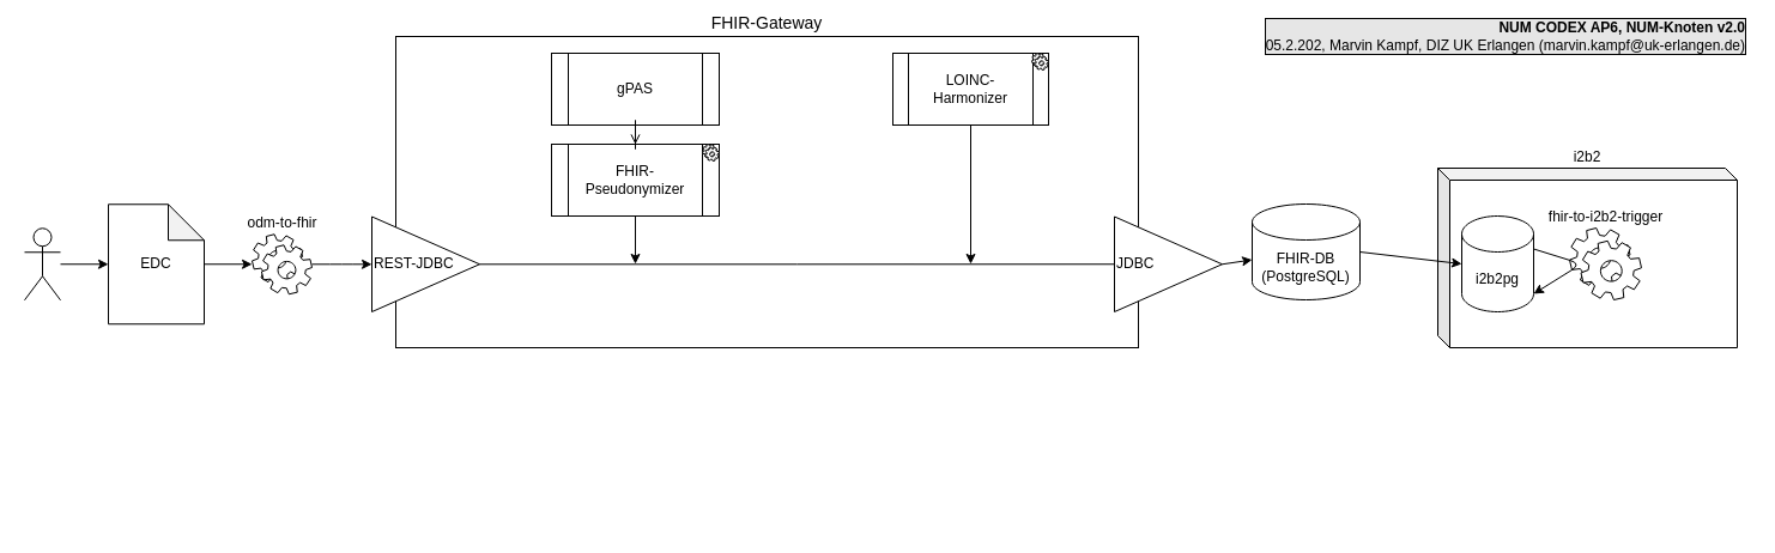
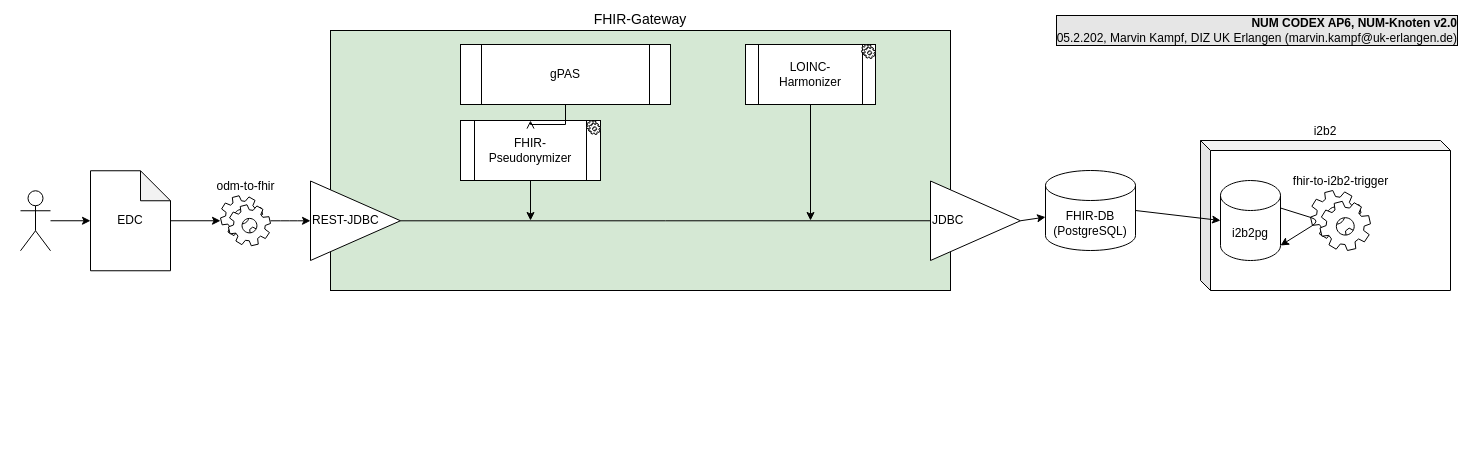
- <mxCell id="14" value="gPAS" style="shape=process;whiteSpace=wrap;html=1;backgroundOutline=1;" parent="3" vertex="1"><mxGeometry x="150" y="14" width="140" height="60" as="geometry" /></mxCell>
+ <mxCell id="14" value="gPAS" style="shape=process;whiteSpace=wrap;html=1;backgroundOutline=1;" parent="3" vertex="1"><mxGeometry x="150" y="14" width="210" height="60" as="geometry" /></mxCell>
- <mxCell id="4" value="&lt;font style=&quot;font-size: 14px&quot;&gt;FHIR-Gateway&lt;/font&gt;" style="whiteSpace=wrap;html=1;labelPosition=center;verticalLabelPosition=top;align=center;verticalAlign=bottom;" parent="3" vertex="1"><mxGeometry x="20" width="620" height="260" as="geometry" /></mxCell>
+ <mxCell id="4" value="&lt;font style=&quot;font-size: 14px&quot;&gt;FHIR-Gateway&lt;/font&gt;" style="whiteSpace=wrap;html=1;labelPosition=center;verticalLabelPosition=top;align=center;verticalAlign=bottom;fillColor=#d5e8d4;" parent="3" vertex="1"><mxGeometry x="20" width="620" height="260" as="geometry" /></mxCell>
- <mxCell id="22" value="odm-to-fhir" style="shape=mxgraph.bpmn.service_task;html=1;outlineConnect=0;rounded=0;sketch=0;labelPosition=center;verticalLabelPosition=top;align=center;verticalAlign=bottom;" parent="1" vertex="1"><mxGeometry x="210" y="195.25" width="50" height="50" as="geometry" /></mxCell>
+ <mxCell id="22" value="odm-to-fhir" style="shape=mxgraph.bpmn.service_task;html=1;outlineConnect=0;rounded=0;sketch=0;labelPosition=center;verticalLabelPosition=top;align=center;verticalAlign=bottom;" parent="1" vertex="1"><mxGeometry x="220" y="195.25" width="50" height="50" as="geometry" /></mxCell>
